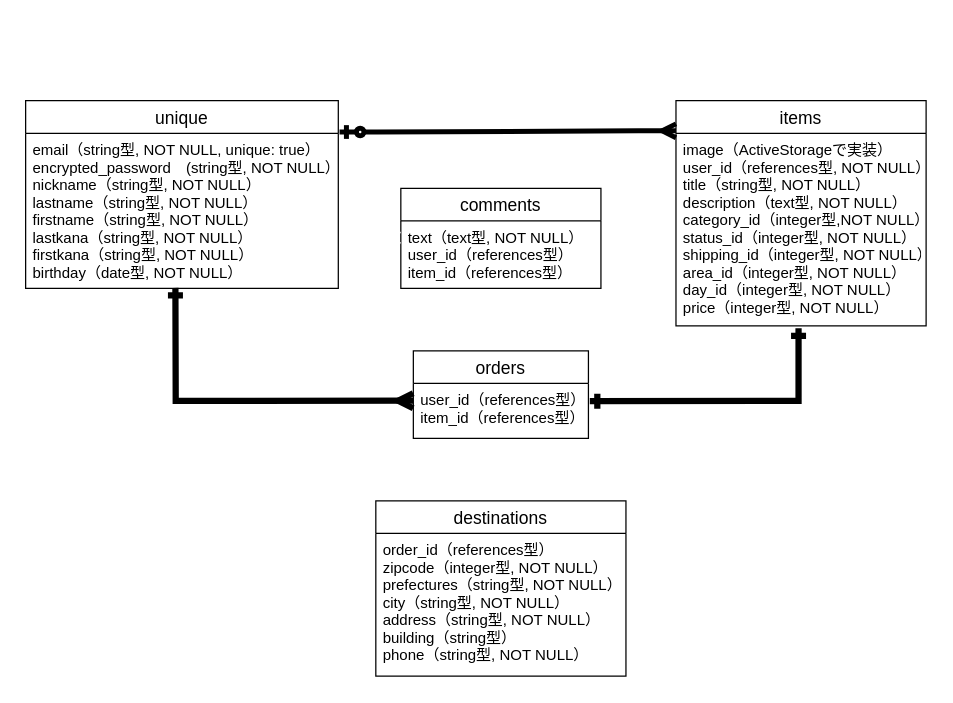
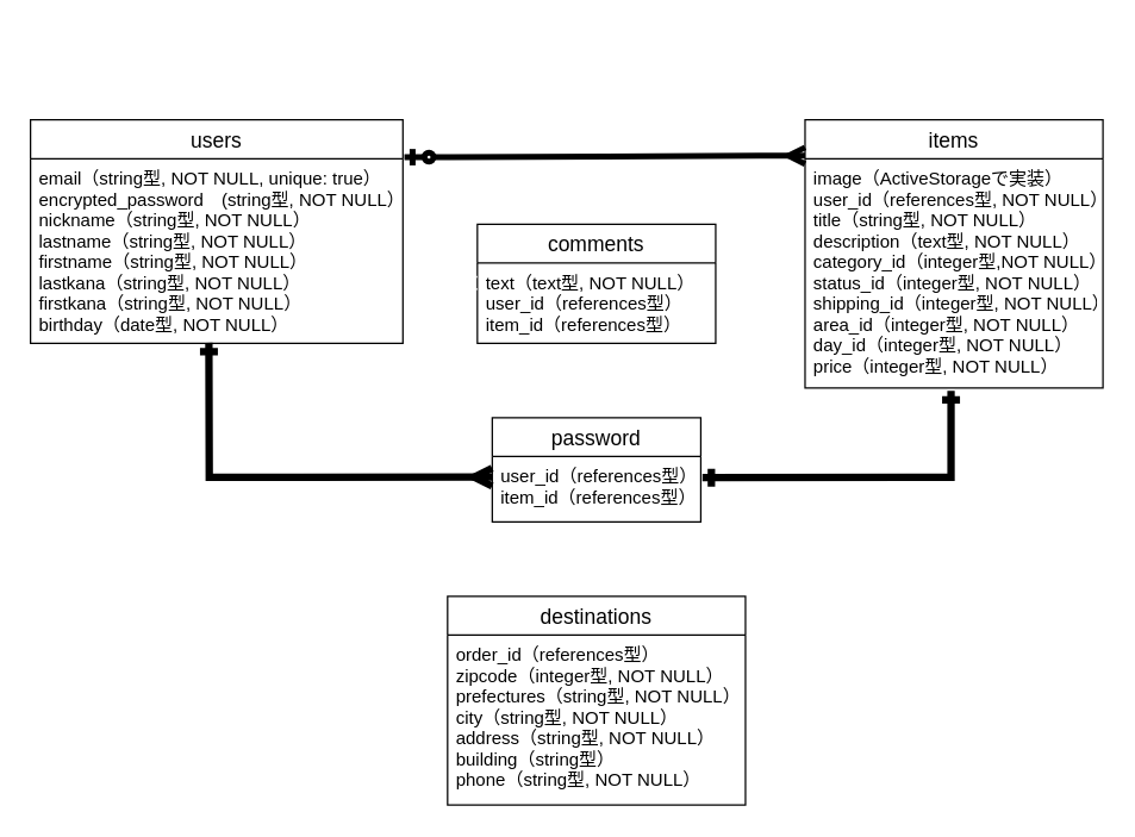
- <mxCell id="3" value="unique" style="swimlane;fontStyle=0;childLayout=stackLayout;horizontal=1;startSize=26;horizontalStack=0;resizeParent=1;resizeParentMax=0;resizeLast=0;collapsible=1;marginBottom=0;align=center;fontSize=14;" parent="1" vertex="1"><mxGeometry x="20" y="80" width="250" height="150" as="geometry"><mxRectangle x="140" y="170" width="60" height="26" as="alternateBounds" /></mxGeometry></mxCell>
+ <mxCell id="3" value="users" style="swimlane;fontStyle=0;childLayout=stackLayout;horizontal=1;startSize=26;horizontalStack=0;resizeParent=1;resizeParentMax=0;resizeLast=0;collapsible=1;marginBottom=0;align=center;fontSize=14;" parent="1" vertex="1"><mxGeometry x="20" y="80" width="250" height="150" as="geometry"><mxRectangle x="140" y="170" width="60" height="26" as="alternateBounds" /></mxGeometry></mxCell>
- <mxCell id="18" value="orders" style="swimlane;fontStyle=0;childLayout=stackLayout;horizontal=1;startSize=26;horizontalStack=0;resizeParent=1;resizeParentMax=0;resizeLast=0;collapsible=1;marginBottom=0;align=center;fontSize=14;" vertex="1" parent="1"><mxGeometry x="330" y="280" width="140" height="70" as="geometry" /></mxCell>
+ <mxCell id="18" value="password" style="swimlane;fontStyle=0;childLayout=stackLayout;horizontal=1;startSize=26;horizontalStack=0;resizeParent=1;resizeParentMax=0;resizeLast=0;collapsible=1;marginBottom=0;align=center;fontSize=14;" vertex="1" parent="1"><mxGeometry x="330" y="280" width="140" height="70" as="geometry" /></mxCell>
